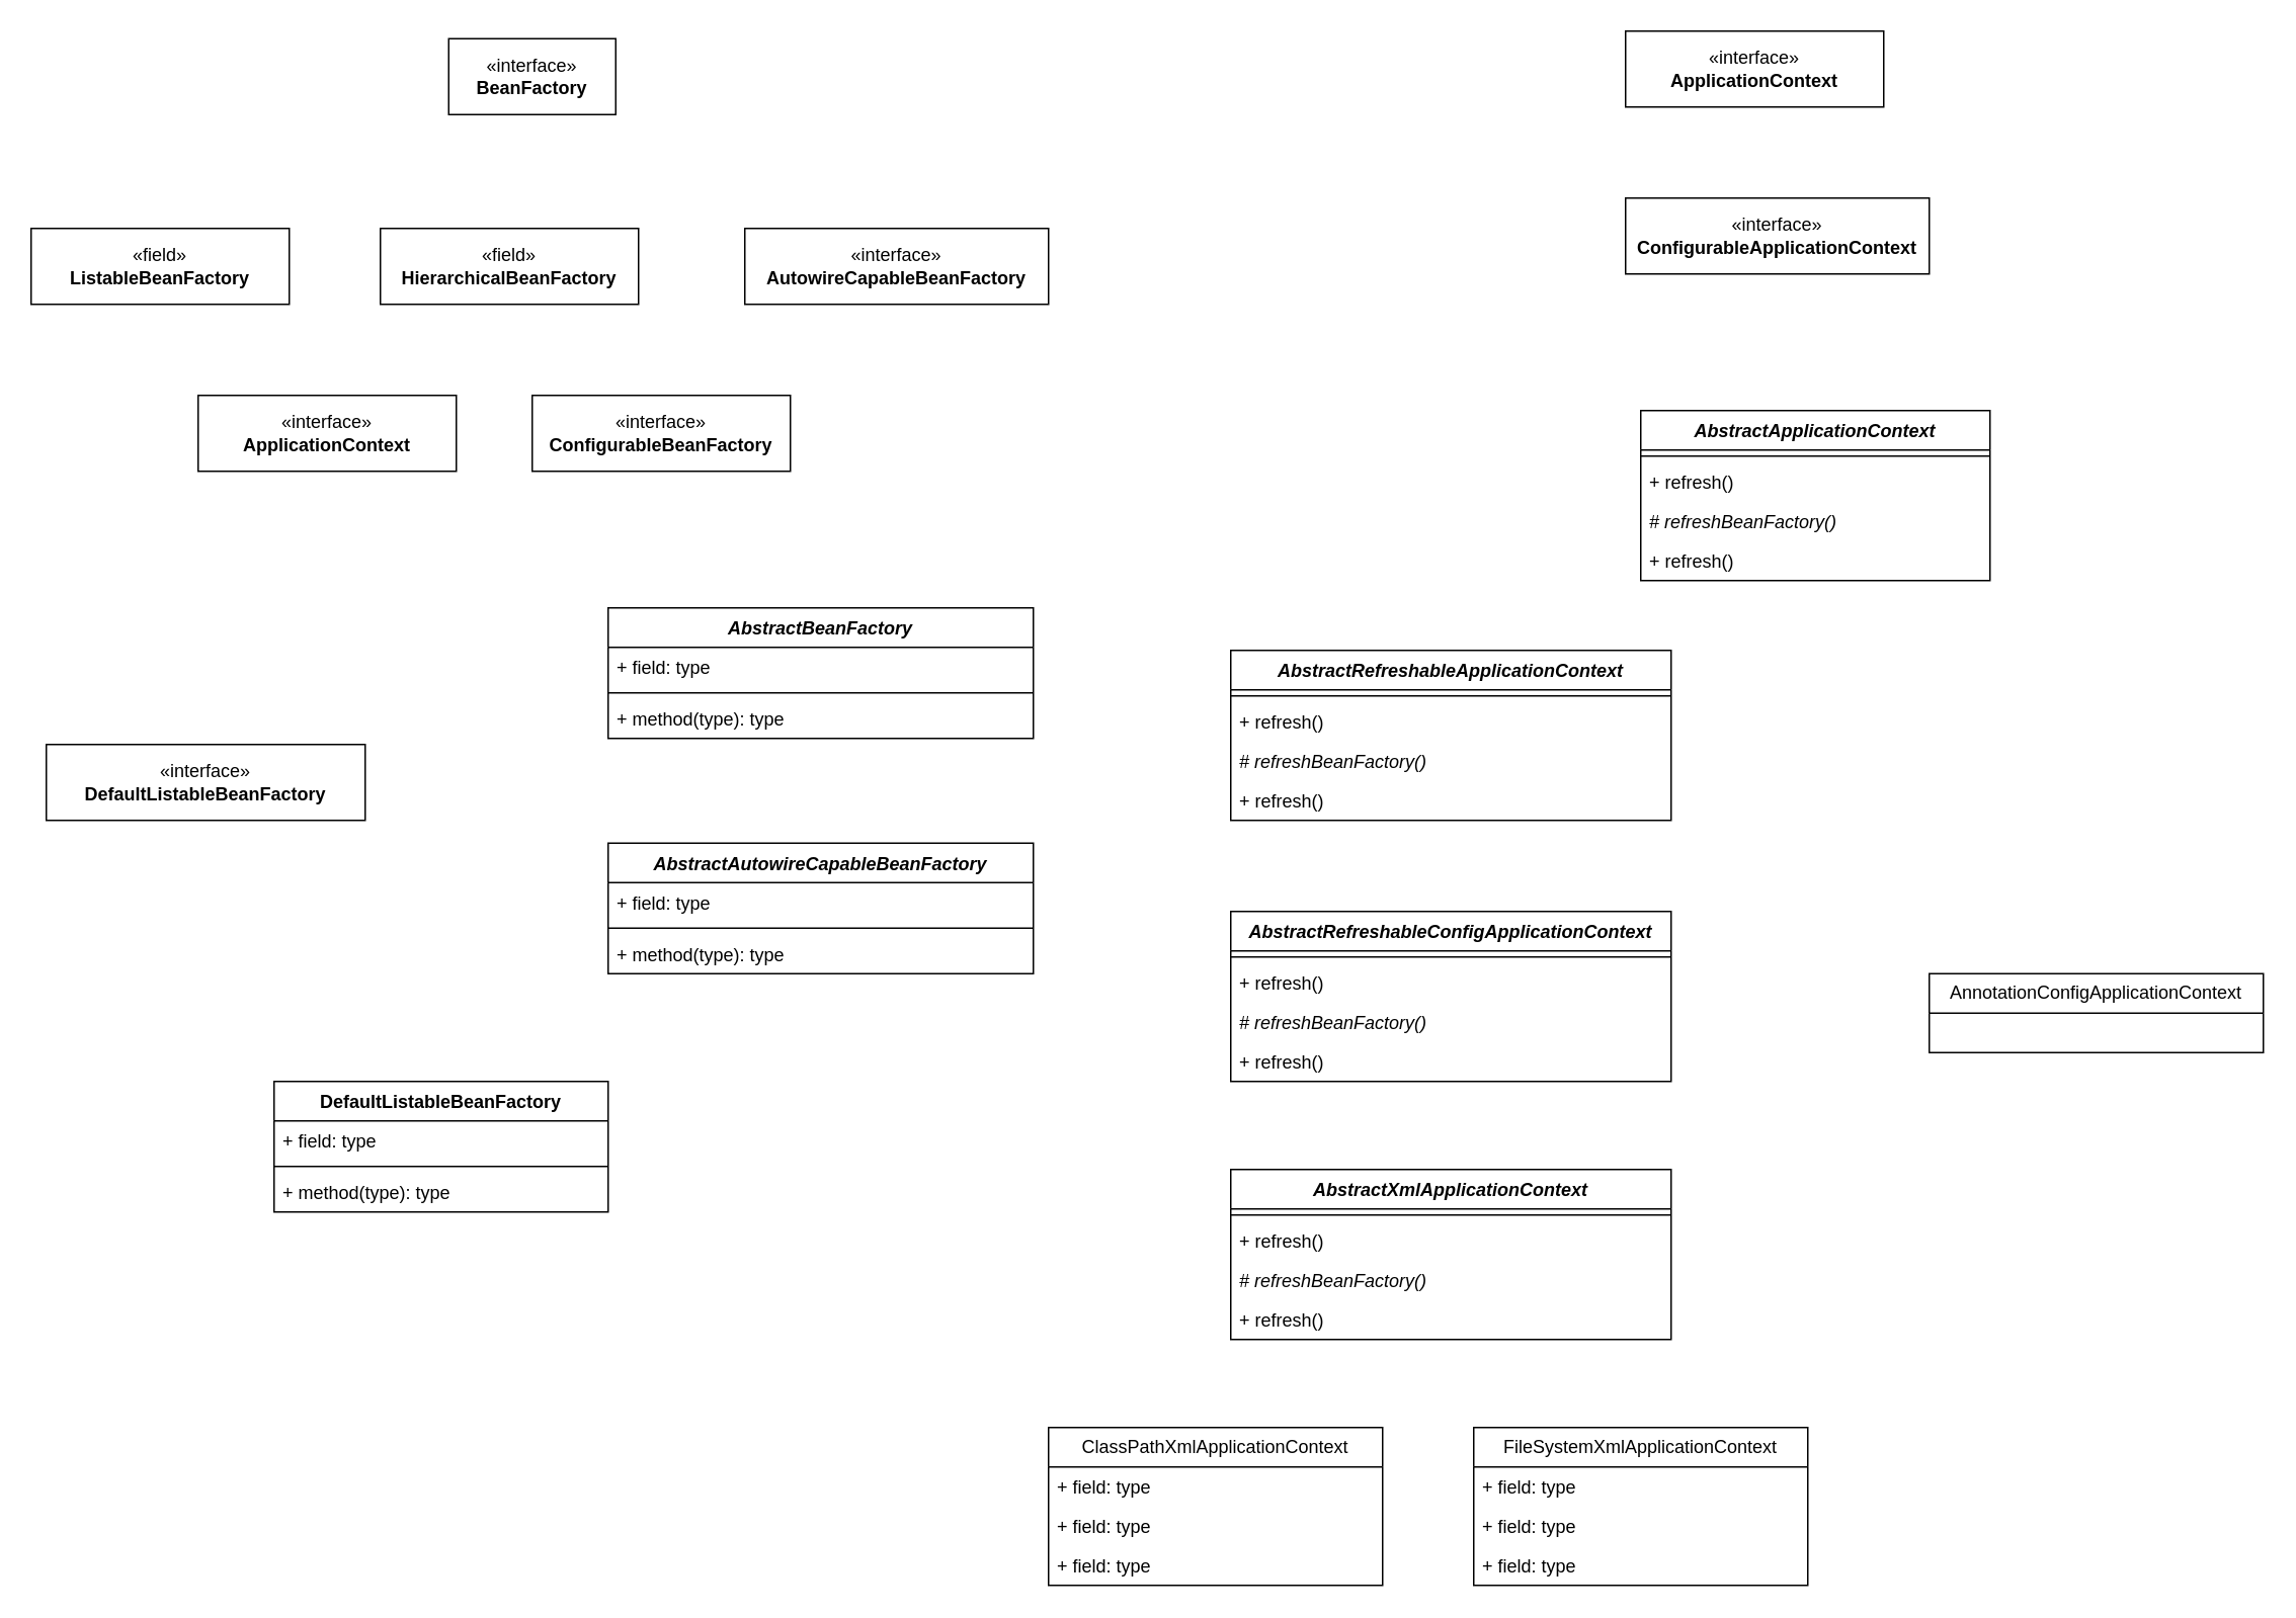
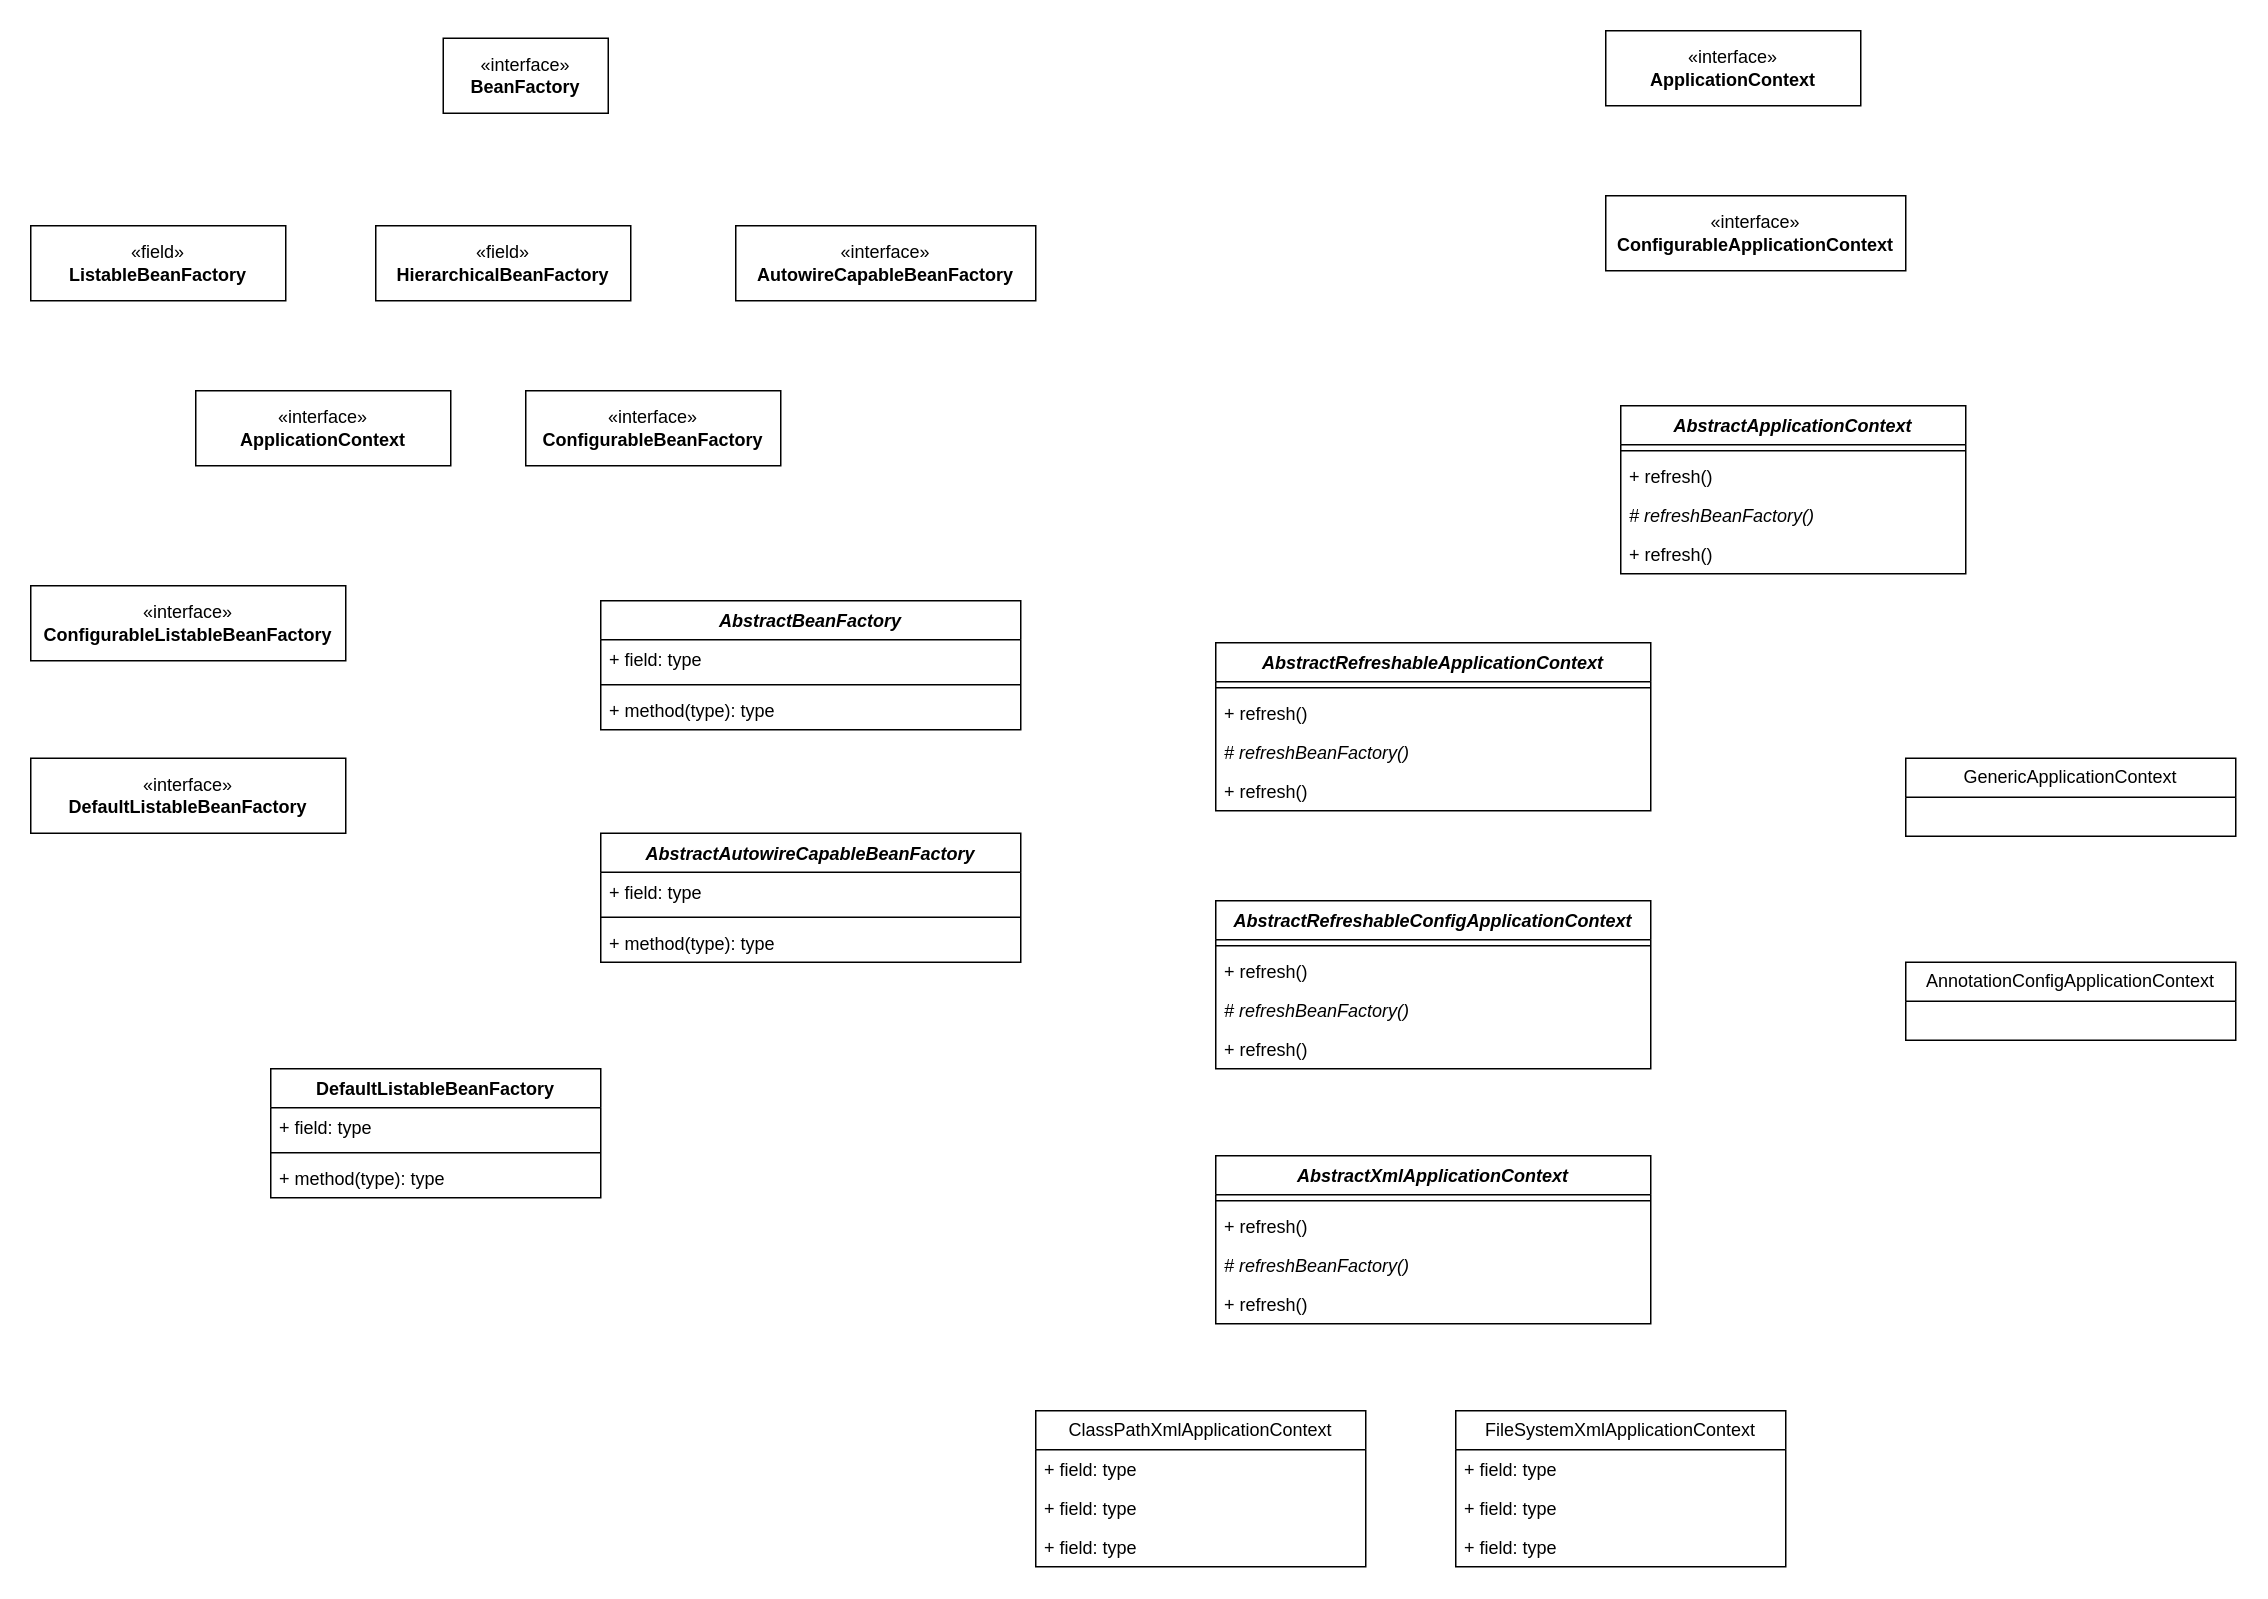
+ <mxCell id="8" value="«interface»&lt;br&gt;&lt;b&gt;ConfigurableListableBeanFactory&lt;/b&gt;" style="html=1;whiteSpace=wrap;" parent="1" vertex="1"><mxGeometry x="20" y="390" width="210" height="50" as="geometry" /></mxCell>
- <mxCell id="9" value="«interface»&lt;br&gt;&lt;b&gt;DefaultListableBeanFactory&lt;/b&gt;" style="html=1;whiteSpace=wrap;" parent="1" vertex="1"><mxGeometry x="30" y="490" width="210" height="50" as="geometry" /></mxCell>
+ <mxCell id="9" value="«interface»&lt;br&gt;&lt;b&gt;DefaultListableBeanFactory&lt;/b&gt;" style="html=1;whiteSpace=wrap;" parent="1" vertex="1"><mxGeometry x="20" y="505" width="210" height="50" as="geometry" /></mxCell>
+ <mxCell id="44" value="GenericApplicationContext" style="swimlane;fontStyle=0;childLayout=stackLayout;horizontal=1;startSize=26;fillColor=none;horizontalStack=0;resizeParent=1;resizeParentMax=0;resizeLast=0;collapsible=1;marginBottom=0;whiteSpace=wrap;html=1;" parent="1" vertex="1"><mxGeometry x="1270" y="505" width="220" height="52" as="geometry" /></mxCell>
